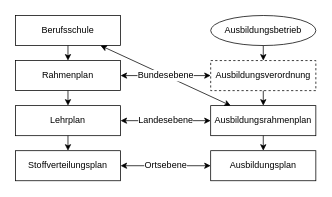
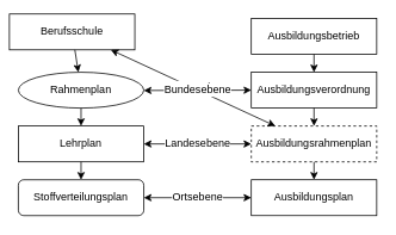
- <mxCell id="4" value="Berufsschule" style="rounded=0;whiteSpace=wrap;html=1;fillColor=none;" vertex="1" parent="1"><mxGeometry x="20" y="20" width="140" height="40" as="geometry" /></mxCell>
+ <mxCell id="4" value="Berufsschule" style="rounded=0;whiteSpace=wrap;html=1;fillColor=none;" vertex="1" parent="1"><mxGeometry x="10" y="15" width="140" height="40" as="geometry" /></mxCell>
- <mxCell id="6" value="Ausbildungsbetrieb" style="ellipse;whiteSpace=wrap;html=1;fillColor=none;" vertex="1" parent="1"><mxGeometry x="280" y="20" width="140" height="40" as="geometry" /></mxCell>
+ <mxCell id="6" value="Ausbildungsbetrieb" style="rounded=0;whiteSpace=wrap;html=1;fillColor=none;" vertex="1" parent="1"><mxGeometry x="280" y="20" width="140" height="40" as="geometry" /></mxCell>
- <mxCell id="9" value="Rahmenplan" style="rounded=0;whiteSpace=wrap;html=1;fillColor=none;" vertex="1" parent="1"><mxGeometry x="20" y="80" width="140" height="40" as="geometry" /></mxCell>
+ <mxCell id="9" value="Rahmenplan" style="ellipse;whiteSpace=wrap;html=1;fillColor=none;" vertex="1" parent="1"><mxGeometry x="20" y="80" width="140" height="40" as="geometry" /></mxCell>
- <mxCell id="11" value="Ausbildungsverordnung" style="rounded=0;whiteSpace=wrap;html=1;fillColor=none;dashed=1;" vertex="1" parent="1"><mxGeometry x="280" y="80" width="140" height="40" as="geometry" /></mxCell>
+ <mxCell id="11" value="Ausbildungsverordnung" style="rounded=0;whiteSpace=wrap;html=1;fillColor=none;" vertex="1" parent="1"><mxGeometry x="280" y="80" width="140" height="40" as="geometry" /></mxCell>
- <mxCell id="16" value="Ausbildungsrahmenplan" style="rounded=0;whiteSpace=wrap;html=1;fillColor=none;" vertex="1" parent="1"><mxGeometry x="280" y="140" width="140" height="40" as="geometry" /></mxCell>
+ <mxCell id="16" value="Ausbildungsrahmenplan" style="rounded=0;whiteSpace=wrap;html=1;fillColor=none;dashed=1;" vertex="1" parent="1"><mxGeometry x="280" y="140" width="140" height="40" as="geometry" /></mxCell>
- <mxCell id="18" value="Stoffverteilungsplan" style="rounded=0;whiteSpace=wrap;html=1;fillColor=none;" vertex="1" parent="1"><mxGeometry x="20" y="200" width="140" height="40" as="geometry" /></mxCell>
+ <mxCell id="18" value="Stoffverteilungsplan" style="whiteSpace=wrap;html=1;fillColor=none;rounded=1;" vertex="1" parent="1"><mxGeometry x="20" y="200" width="140" height="40" as="geometry" /></mxCell>
